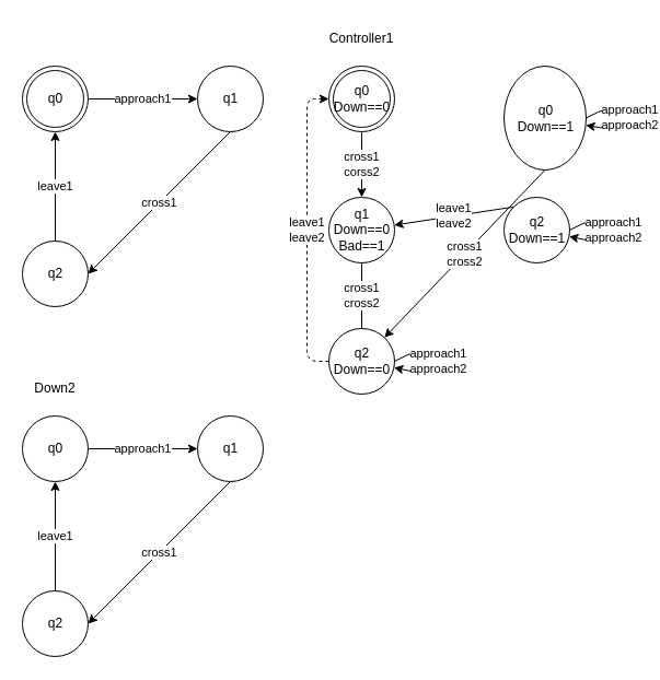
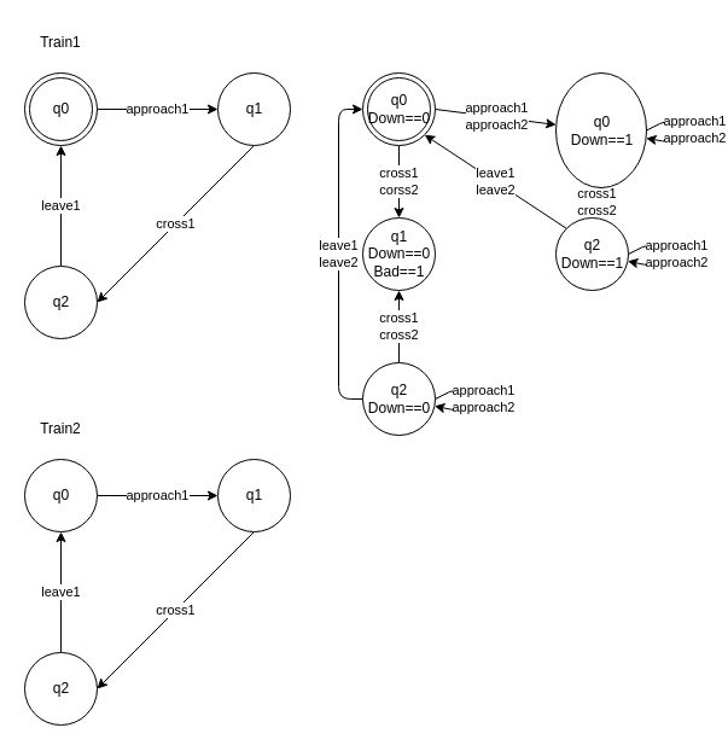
+ <mxCell id="7" value="Train1" style="text;html=1;strokeColor=none;fillColor=none;align=center;verticalAlign=middle;whiteSpace=wrap;rounded=0;" parent="1" vertex="1"><mxGeometry x="20" y="20" width="60" height="30" as="geometry" /></mxCell>
- <mxCell id="8" value="Controller1" style="text;html=1;strokeColor=none;fillColor=none;align=center;verticalAlign=middle;whiteSpace=wrap;rounded=0;" parent="1" vertex="1"><mxGeometry x="300" y="20" width="60" height="30" as="geometry" /></mxCell>
+ <mxCell id="9" value="approach1&lt;br&gt;approach2" style="edgeStyle=none;html=1;exitX=1;exitY=0.5;exitDx=0;exitDy=0;" parent="1" source="30" target="12" edge="1"><mxGeometry relative="1" as="geometry" /></mxCell>
- <mxCell id="13" value="leave1&lt;br&gt;leave2" style="edgeStyle=none;html=1;exitX=0;exitY=0;exitDx=0;exitDy=0;" parent="1" source="14" target="15" edge="1"><mxGeometry relative="1" as="geometry" /></mxCell>
+ <mxCell id="13" value="leave1&lt;br&gt;leave2" style="edgeStyle=none;html=1;exitX=0;exitY=0;exitDx=0;exitDy=0;entryX=1;entryY=1;entryDx=0;entryDy=0;" parent="1" source="14" target="30" edge="1"><mxGeometry relative="1" as="geometry" /></mxCell>
- <mxCell id="11" value="cross1&lt;br&gt;cross2" style="edgeStyle=none;html=1;exitX=0.5;exitY=1;exitDx=0;exitDy=0;" parent="1" source="12" target="19" edge="1"><mxGeometry relative="1" as="geometry" /></mxCell>
+ <mxCell id="11" value="cross1&lt;br&gt;cross2" style="edgeStyle=none;html=1;exitX=0.5;exitY=1;exitDx=0;exitDy=0;entryX=0.5;entryY=0;entryDx=0;entryDy=0;" parent="1" source="12" target="14" edge="1"><mxGeometry relative="1" as="geometry" /></mxCell>
- <mxCell id="17" value="cross1&lt;br&gt;cross2" style="edgeStyle=none;html=1;exitX=0;exitY=0.5;exitDx=0;exitDy=0;entryX=0.5;entryY=1;entryDx=0;entryDy=0;endArrow=none;" parent="1" source="19" target="15" edge="1"><mxGeometry relative="1" as="geometry" /></mxCell>
+ <mxCell id="17" value="cross1&lt;br&gt;cross2" style="edgeStyle=none;html=1;exitX=0;exitY=0.5;exitDx=0;exitDy=0;entryX=0.5;entryY=1;entryDx=0;entryDy=0;" parent="1" source="19" target="15" edge="1"><mxGeometry relative="1" as="geometry" /></mxCell>
- <mxCell id="18" value="leave1&lt;br&gt;leave2" style="edgeStyle=elbowEdgeStyle;html=1;exitX=0.5;exitY=1;exitDx=0;exitDy=0;entryX=0;entryY=0.5;entryDx=0;entryDy=0;dashed=1;" parent="1" source="19" target="30" edge="1"><mxGeometry relative="1" as="geometry"><Array as="points"><mxPoint x="280" y="210" /></Array></mxGeometry></mxCell>
+ <mxCell id="18" value="leave1&lt;br&gt;leave2" style="edgeStyle=elbowEdgeStyle;html=1;exitX=0.5;exitY=1;exitDx=0;exitDy=0;entryX=0;entryY=0.5;entryDx=0;entryDy=0;" parent="1" source="19" target="30" edge="1"><mxGeometry relative="1" as="geometry"><Array as="points"><mxPoint x="280" y="210" /></Array></mxGeometry></mxCell>
- <mxCell id="27" value="Down2" style="text;html=1;strokeColor=none;fillColor=none;align=center;verticalAlign=middle;whiteSpace=wrap;rounded=0;" parent="1" vertex="1"><mxGeometry x="20" y="340" width="60" height="30" as="geometry" /></mxCell>
+ <mxCell id="27" value="Train2" style="text;html=1;strokeColor=none;fillColor=none;align=center;verticalAlign=middle;whiteSpace=wrap;rounded=0;" parent="1" vertex="1"><mxGeometry x="20" y="340" width="60" height="30" as="geometry" /></mxCell>
